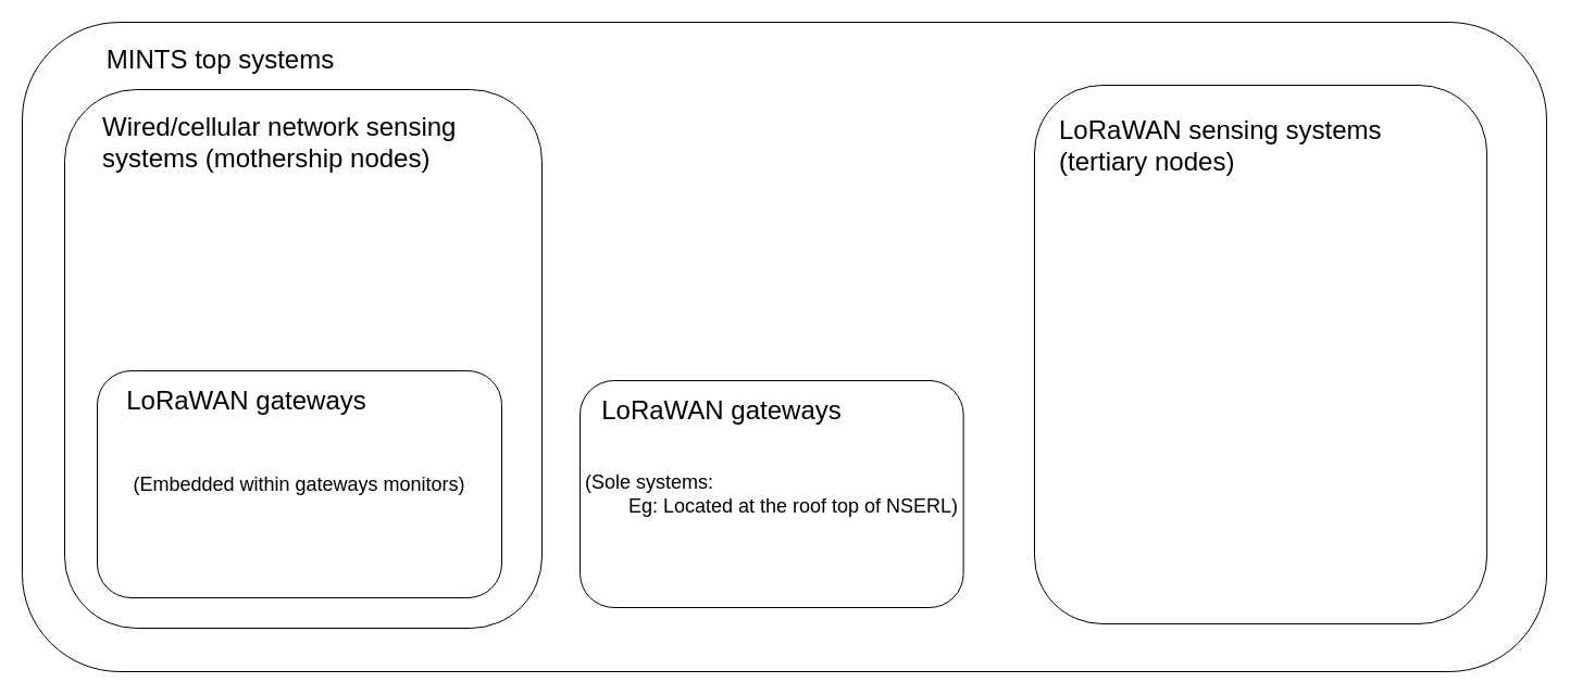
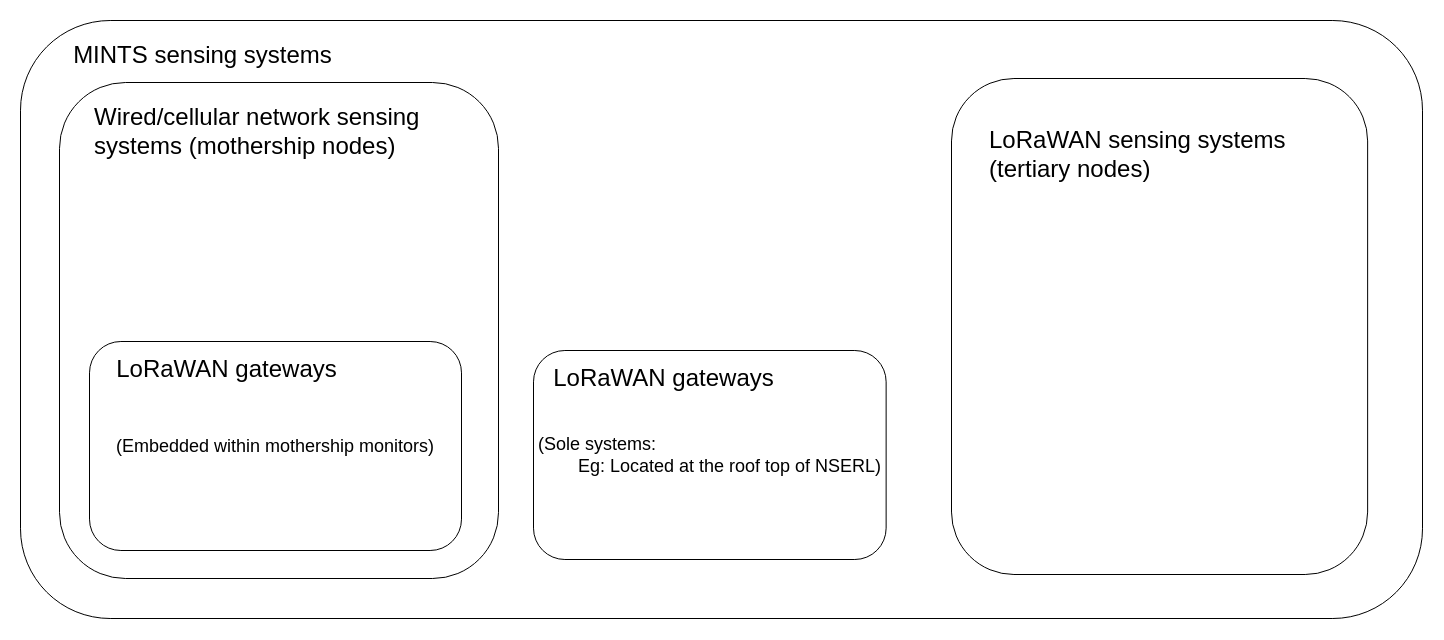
- <mxCell id="3" value="&lt;font style=&quot;font-size: 24px;&quot;&gt;MINTS top systems&lt;/font&gt;" style="text;html=1;strokeColor=none;fillColor=none;align=center;verticalAlign=middle;whiteSpace=wrap;rounded=0;" vertex="1" parent="1"><mxGeometry x="57" y="33" width="291" height="44" as="geometry" /></mxCell>
+ <mxCell id="3" value="&lt;font style=&quot;font-size: 24px;&quot;&gt;MINTS sensing systems&lt;/font&gt;" style="text;html=1;strokeColor=none;fillColor=none;align=center;verticalAlign=middle;whiteSpace=wrap;rounded=0;" vertex="1" parent="1"><mxGeometry x="57" y="33" width="291" height="44" as="geometry" /></mxCell>
- <mxCell id="14" value="&lt;font style=&quot;font-size: 24px;&quot;&gt;LoRaWAN sensing systems &lt;br&gt;(tertiary nodes)&lt;/font&gt;" style="text;html=1;strokeColor=none;fillColor=none;align=left;verticalAlign=middle;whiteSpace=wrap;rounded=0;" vertex="1" parent="1"><mxGeometry x="972.001" y="103" width="375.383" height="61" as="geometry" /></mxCell>
+ <mxCell id="14" value="&lt;font style=&quot;font-size: 24px;&quot;&gt;LoRaWAN sensing systems &lt;br&gt;(tertiary nodes)&lt;/font&gt;" style="text;html=1;strokeColor=none;fillColor=none;align=left;verticalAlign=middle;whiteSpace=wrap;rounded=0;" vertex="1" parent="1"><mxGeometry x="987.001" y="123" width="375.383" height="61" as="geometry" /></mxCell>
- <mxCell id="8" value="&lt;font style=&quot;font-size: 18px;&quot;&gt;(Embedded within gateways monitors)&lt;/font&gt;" style="rounded=1;whiteSpace=wrap;html=1;fillColor=none;" vertex="1" parent="7"><mxGeometry x="19" y="3" width="372" height="209" as="geometry" /></mxCell>
+ <mxCell id="8" value="&lt;font style=&quot;font-size: 18px;&quot;&gt;(Embedded within mothership monitors)&lt;/font&gt;" style="rounded=1;whiteSpace=wrap;html=1;fillColor=none;" vertex="1" parent="7"><mxGeometry x="19" y="3" width="372" height="209" as="geometry" /></mxCell>
